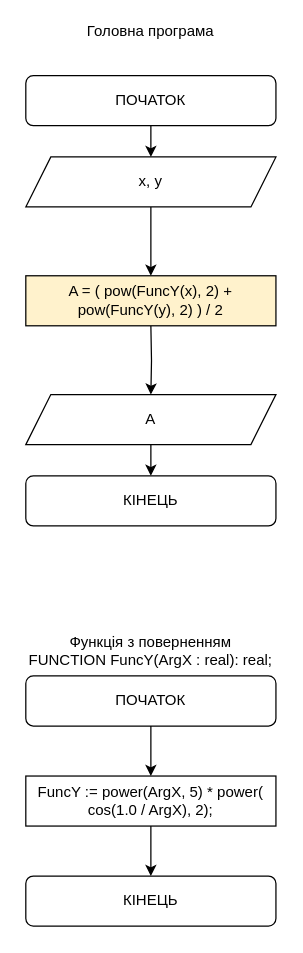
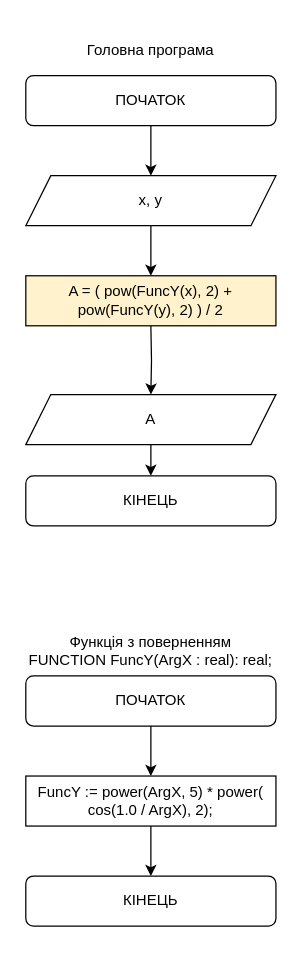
- <mxCell id="10" value="Головна програма" style="text;html=1;strokeColor=none;fillColor=none;align=center;verticalAlign=middle;whiteSpace=wrap;rounded=0;" parent="1" vertex="1"><mxGeometry x="20" y="5" width="200" height="40" as="geometry" /></mxCell>
+ <mxCell id="10" value="Головна програма" style="text;html=1;strokeColor=none;fillColor=none;align=center;verticalAlign=middle;whiteSpace=wrap;rounded=0;" parent="1" vertex="1"><mxGeometry x="20" width="200" height="40" as="geometry" y="20" /></mxCell>
- <mxCell id="5" value="x, y" style="shape=parallelogram;perimeter=parallelogramPerimeter;whiteSpace=wrap;html=1;fixedSize=1;" parent="1" vertex="1"><mxGeometry x="20" y="125" width="200" height="40" as="geometry" /></mxCell>
+ <mxCell id="5" value="x, y" style="shape=parallelogram;perimeter=parallelogramPerimeter;whiteSpace=wrap;html=1;fixedSize=1;" parent="1" vertex="1"><mxGeometry x="20" y="140" width="200" height="40" as="geometry" /></mxCell>
